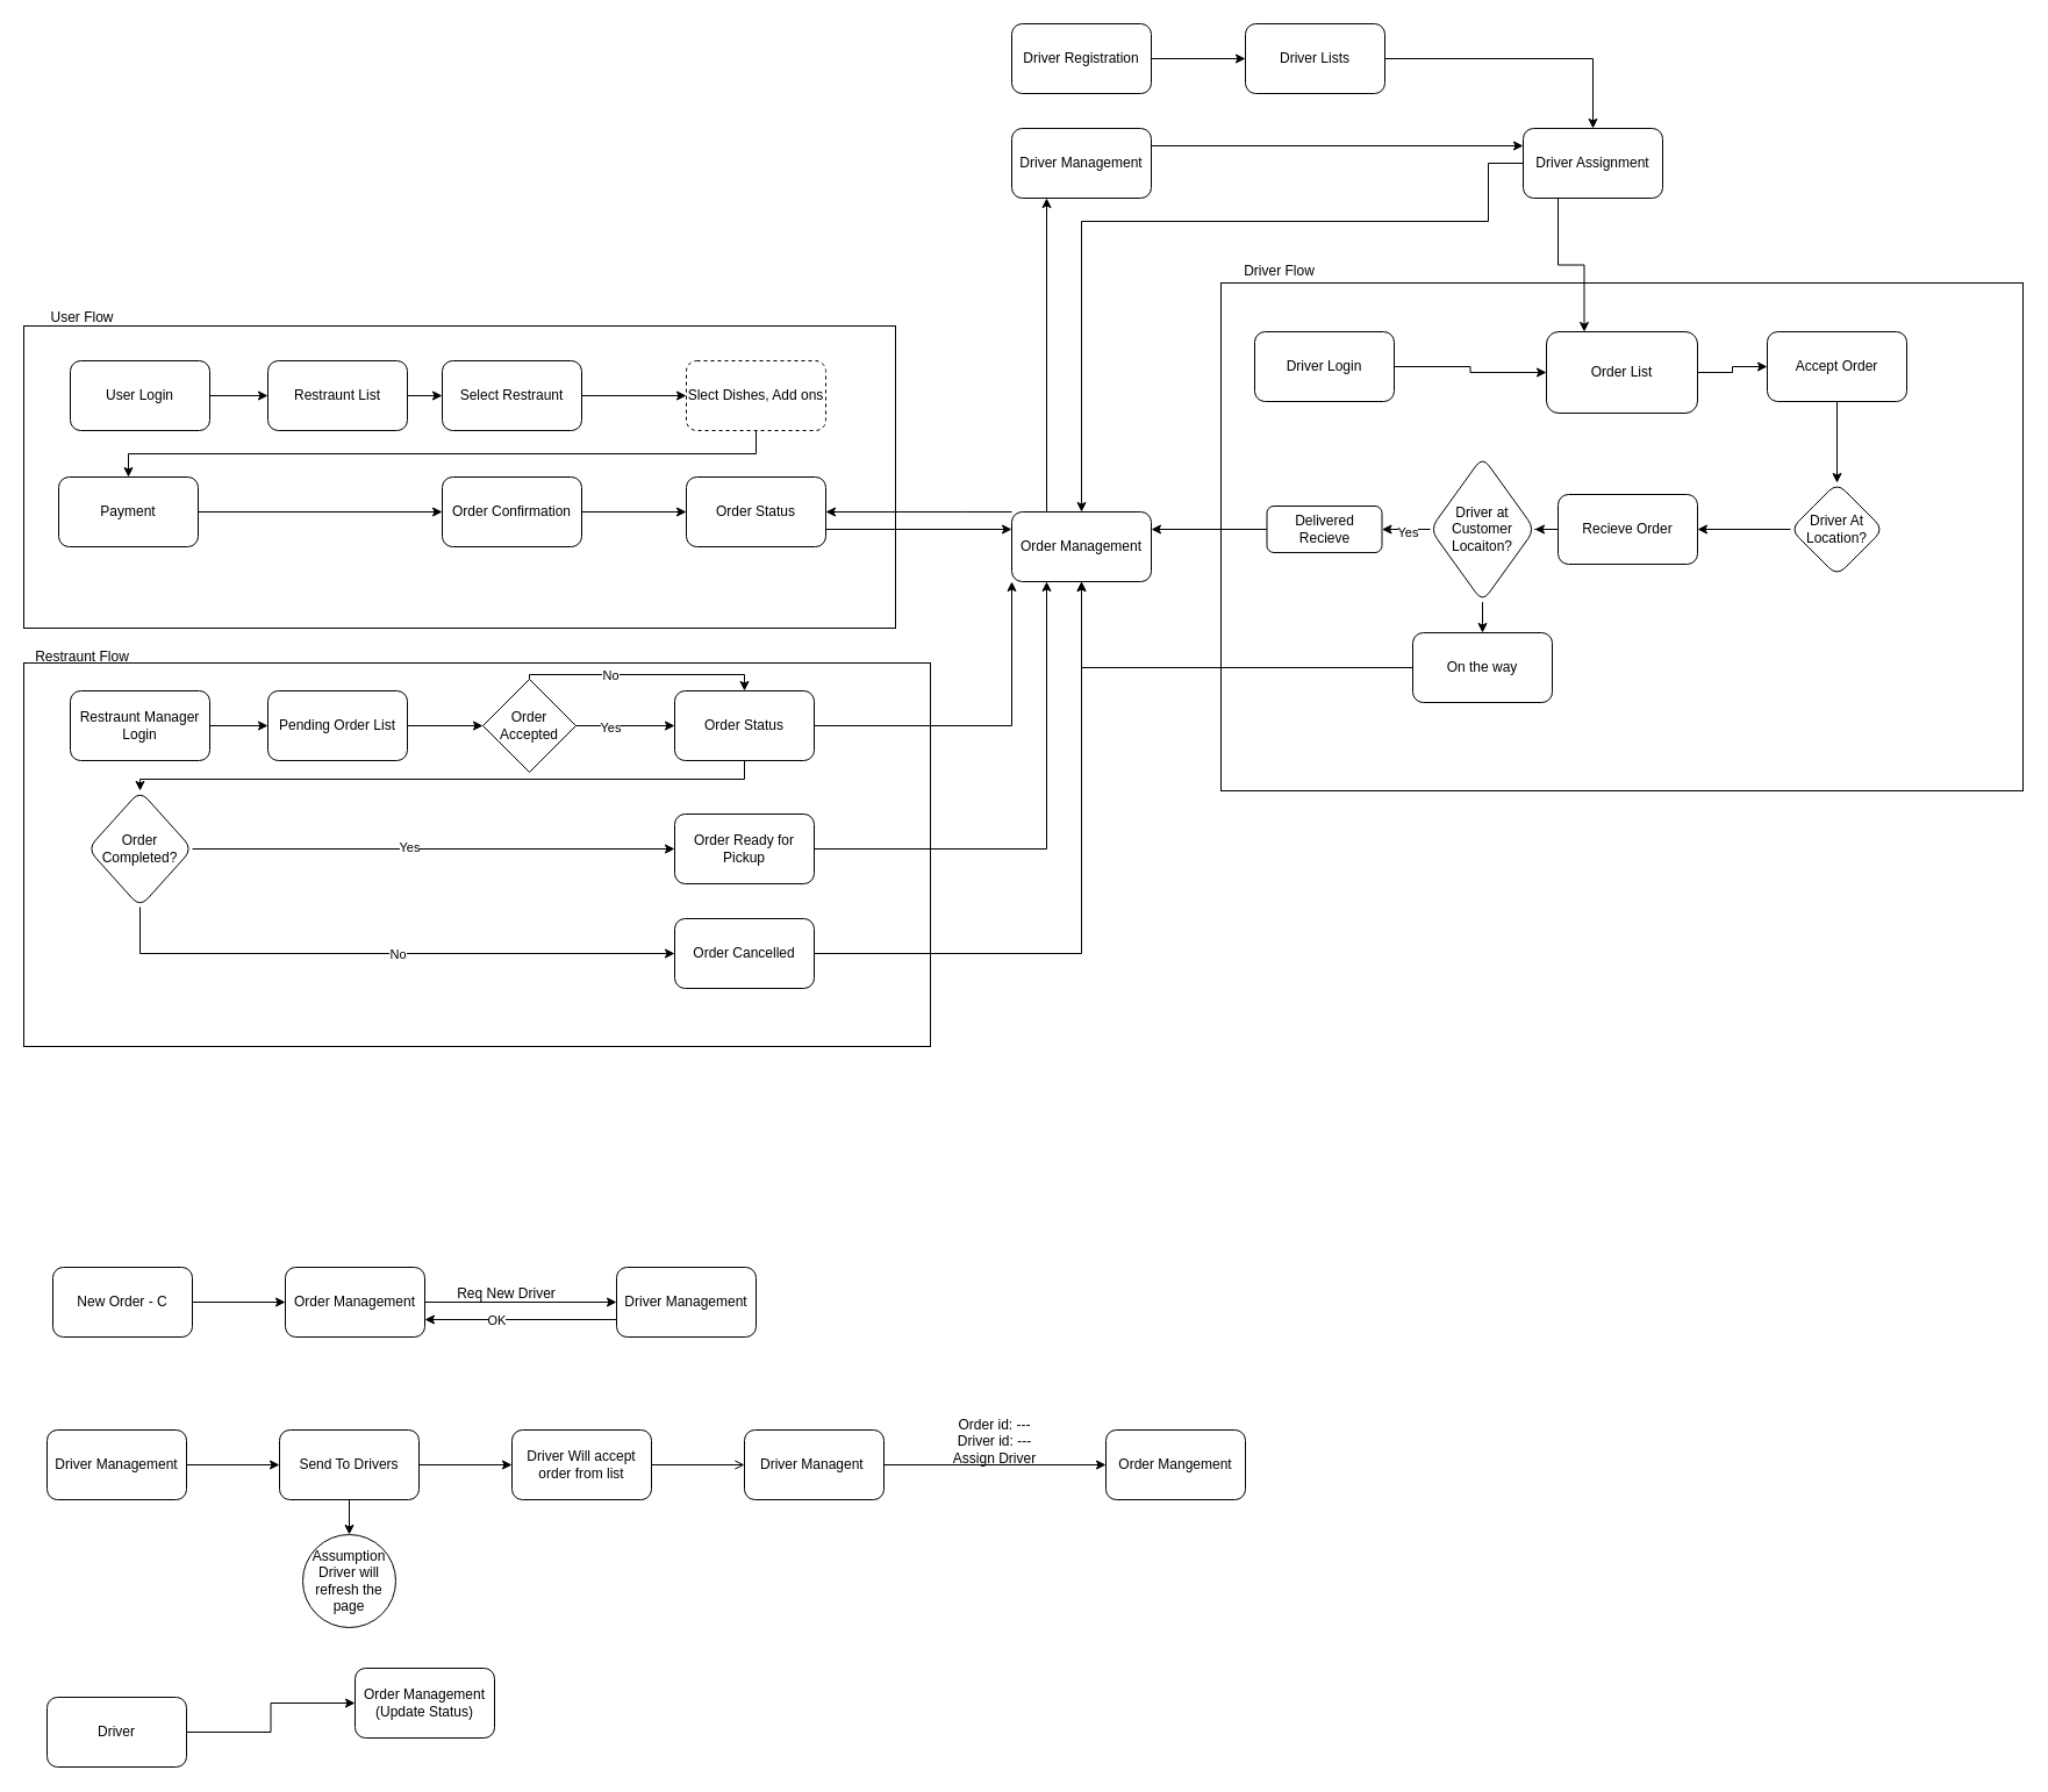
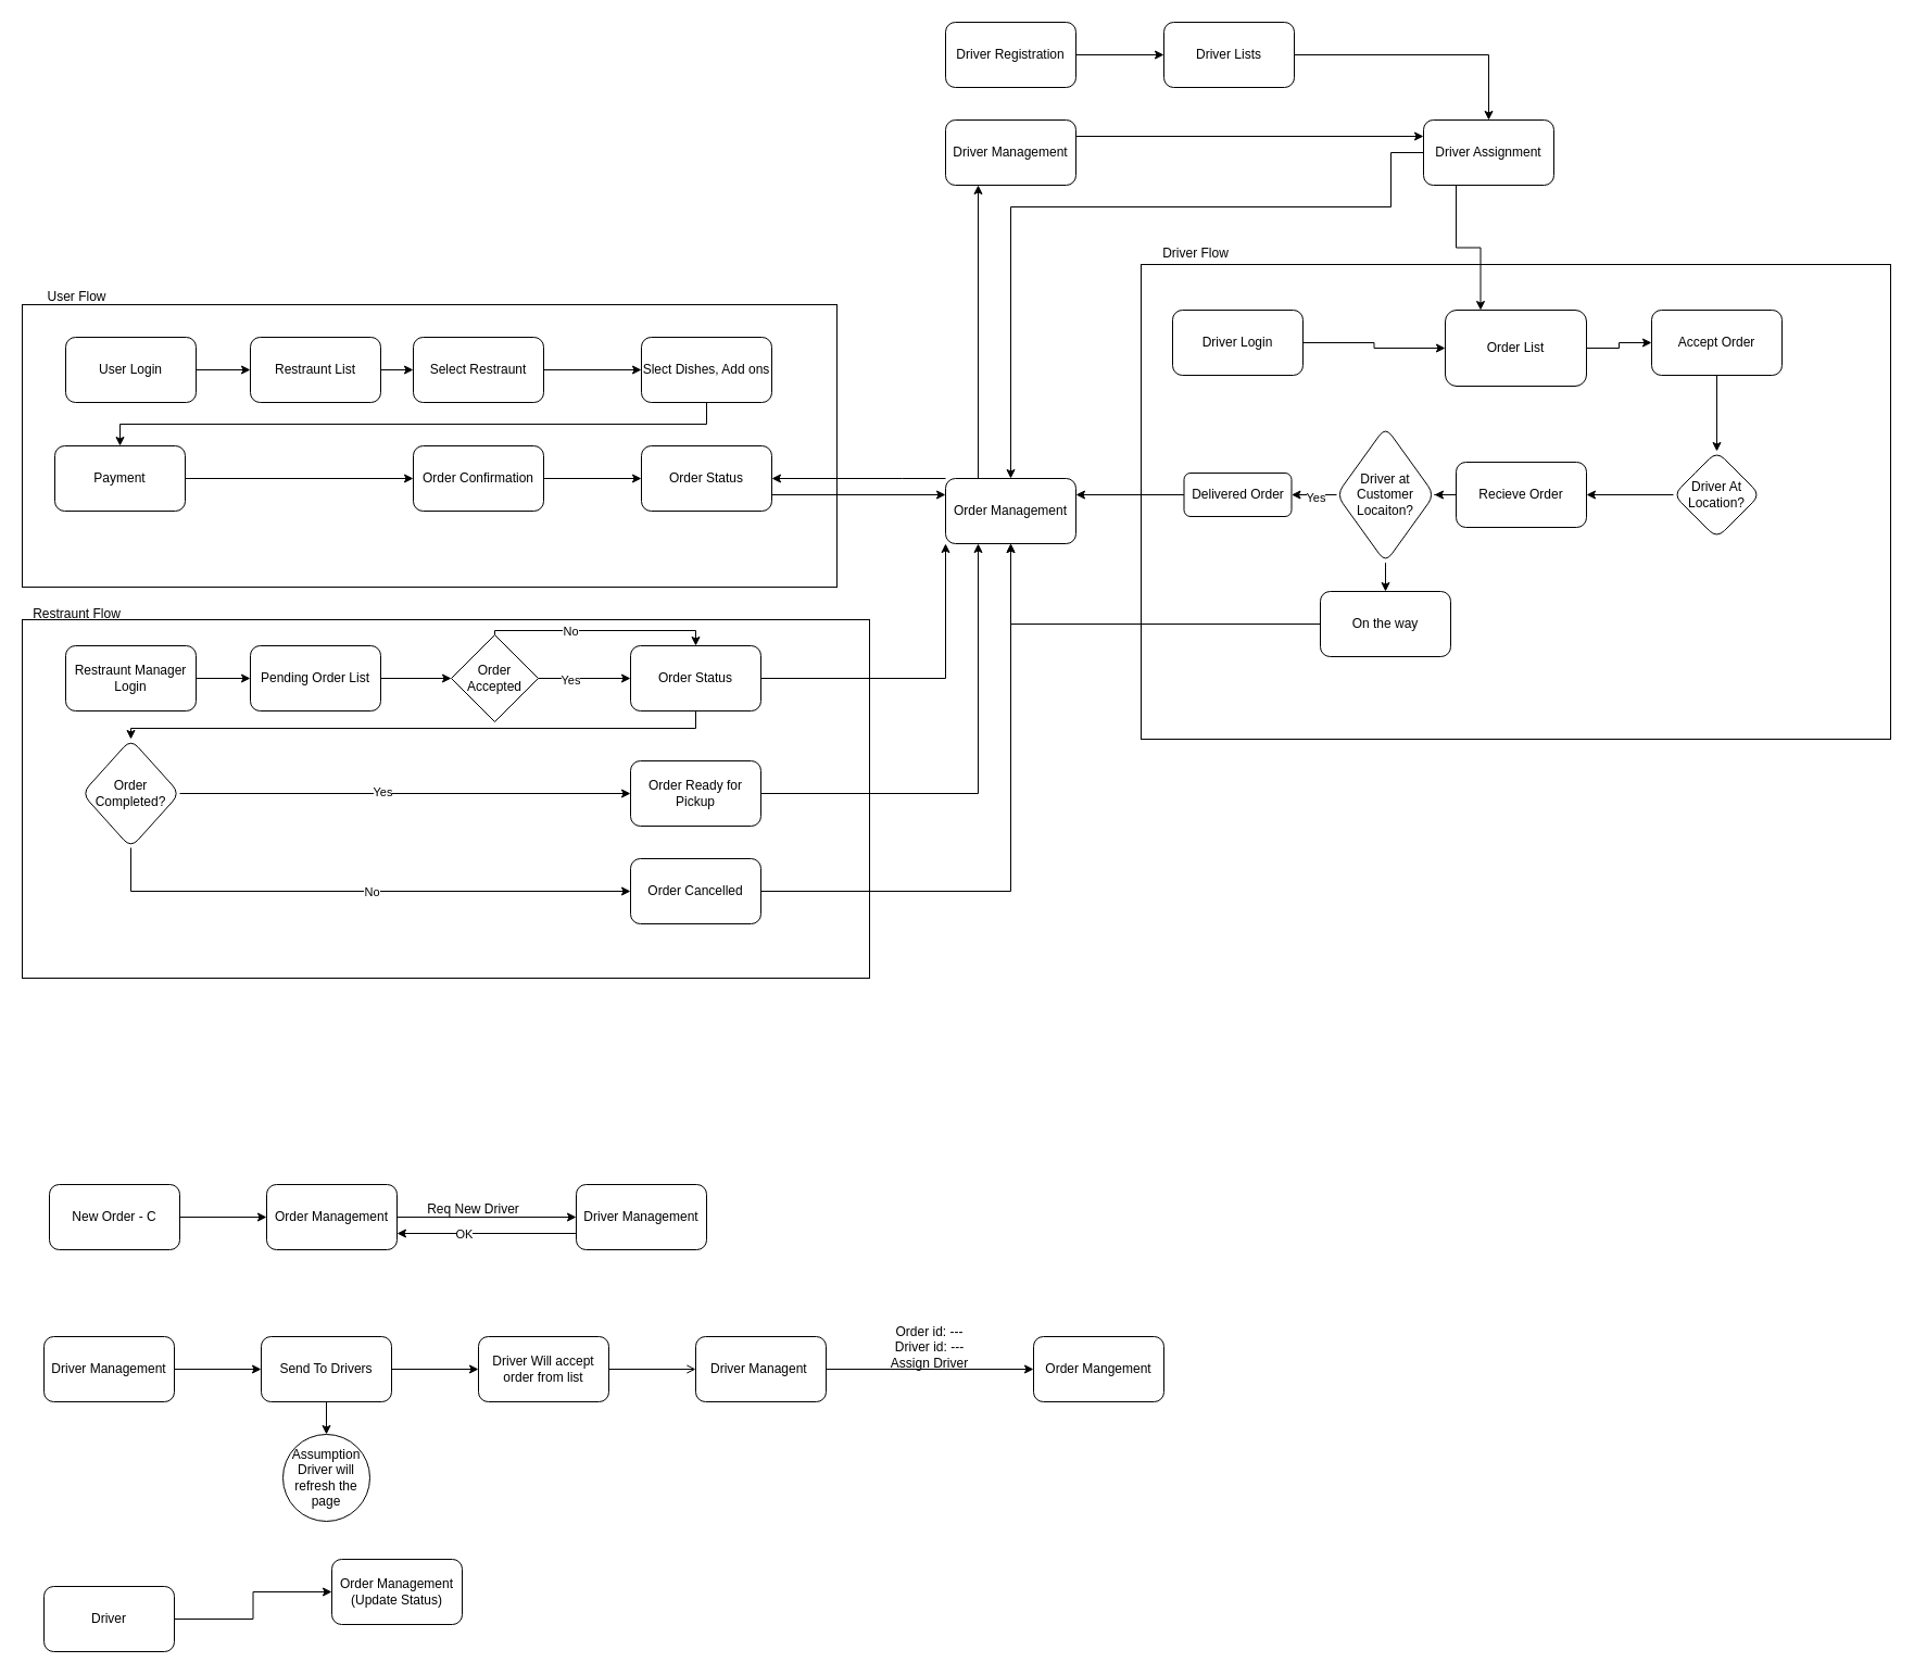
- <mxCell id="12" value="Slect Dishes, Add ons" style="rounded=1;whiteSpace=wrap;html=1;dashed=1;" parent="1" vertex="1"><mxGeometry x="590" y="310" width="120" height="60" as="geometry" /></mxCell>
+ <mxCell id="12" value="Slect Dishes, Add ons" style="rounded=1;whiteSpace=wrap;html=1;" parent="1" vertex="1"><mxGeometry x="590" y="310" width="120" height="60" as="geometry" /></mxCell>
- <mxCell id="40" value="Delivered Recieve" style="whiteSpace=wrap;html=1;rounded=1;" parent="1" vertex="1"><mxGeometry x="1089.5" y="435" width="99" height="40" as="geometry" /></mxCell>
+ <mxCell id="40" value="Delivered Order" style="whiteSpace=wrap;html=1;rounded=1;" parent="1" vertex="1"><mxGeometry x="1089.5" y="435" width="99" height="40" as="geometry" /></mxCell>
